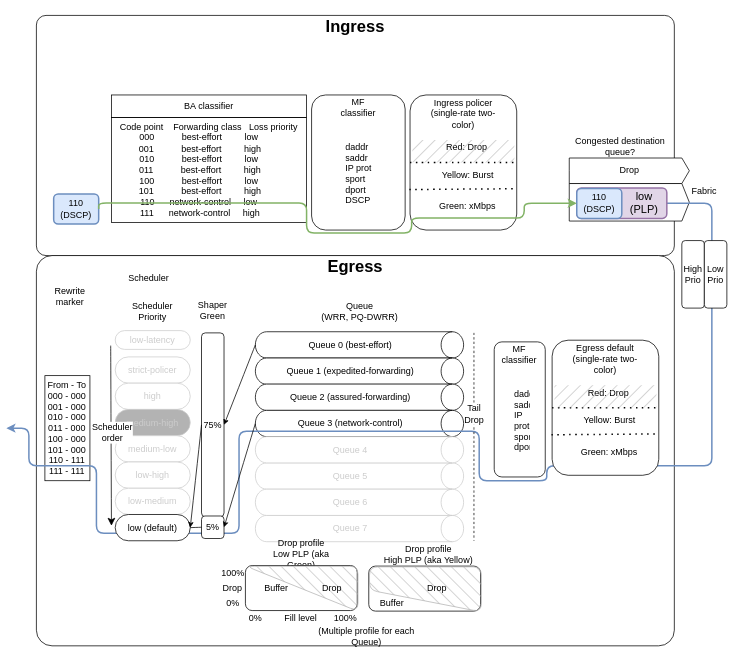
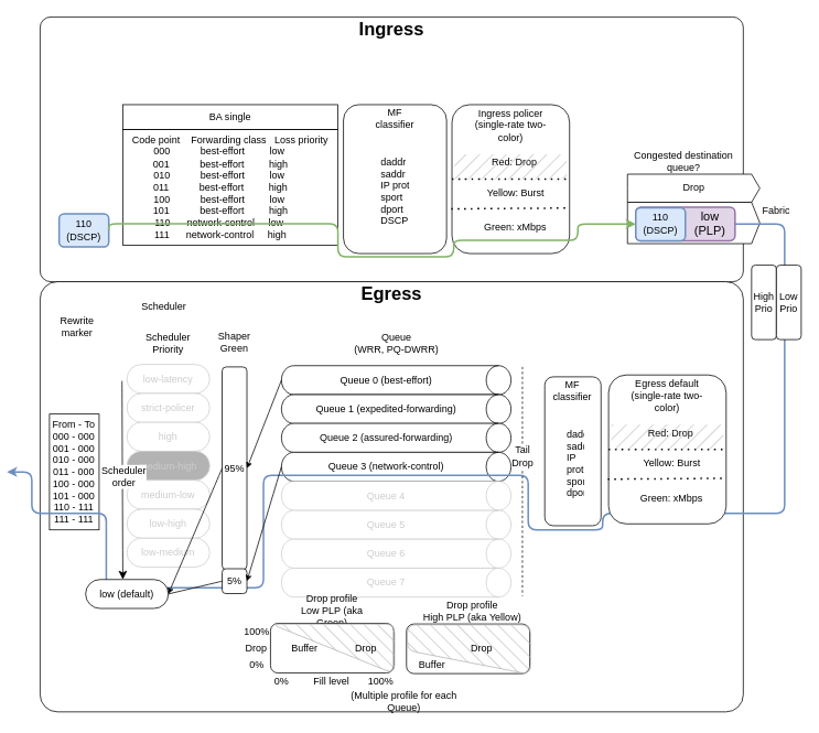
- <mxCell id="99" value="BA classifier" style="text;html=1;align=center;verticalAlign=middle;whiteSpace=wrap;rounded=0;strokeColor=default;" parent="98" vertex="1"><mxGeometry width="260" height="30" as="geometry" /></mxCell>
+ <mxCell id="99" value="BA single" style="text;html=1;align=center;verticalAlign=middle;whiteSpace=wrap;rounded=0;strokeColor=default;" parent="98" vertex="1"><mxGeometry width="260" height="30" as="geometry" /></mxCell>
- <mxCell id="38" value="low-latency" style="rounded=1;whiteSpace=wrap;html=1;arcSize=50;fontColor=#CCCCCC;strokeColor=#CCCCCC;" parent="22" vertex="1"><mxGeometry x="105" y="100" width="100" height="25" as="geometry" /></mxCell>
+ <mxCell id="38" value="low-latency" style="rounded=1;whiteSpace=wrap;html=1;arcSize=50;fontColor=#CCCCCC;strokeColor=#CCCCCC;" parent="22" vertex="1"><mxGeometry x="105" y="100" width="100" height="35" as="geometry" /></mxCell>
- <mxCell id="47" value="&lt;div&gt;75%&lt;/div&gt;" style="rounded=1;whiteSpace=wrap;html=1;arcSize=17;" parent="22" vertex="1"><mxGeometry x="220" y="103" width="30" height="245" as="geometry" /></mxCell>
+ <mxCell id="47" value="&lt;div&gt;95%&lt;/div&gt;" style="rounded=1;whiteSpace=wrap;html=1;arcSize=17;" parent="22" vertex="1"><mxGeometry x="220" y="103" width="30" height="245" as="geometry" /></mxCell>
- <mxCell id="45" value="low (default)" style="rounded=1;whiteSpace=wrap;html=1;arcSize=50;" parent="22" vertex="1"><mxGeometry x="105" y="345" width="100" height="35" as="geometry" /></mxCell>
+ <mxCell id="45" value="low (default)" style="rounded=1;whiteSpace=wrap;html=1;arcSize=50;" parent="22" vertex="1"><mxGeometry x="55" y="360" width="100" height="35" as="geometry" /></mxCell>
